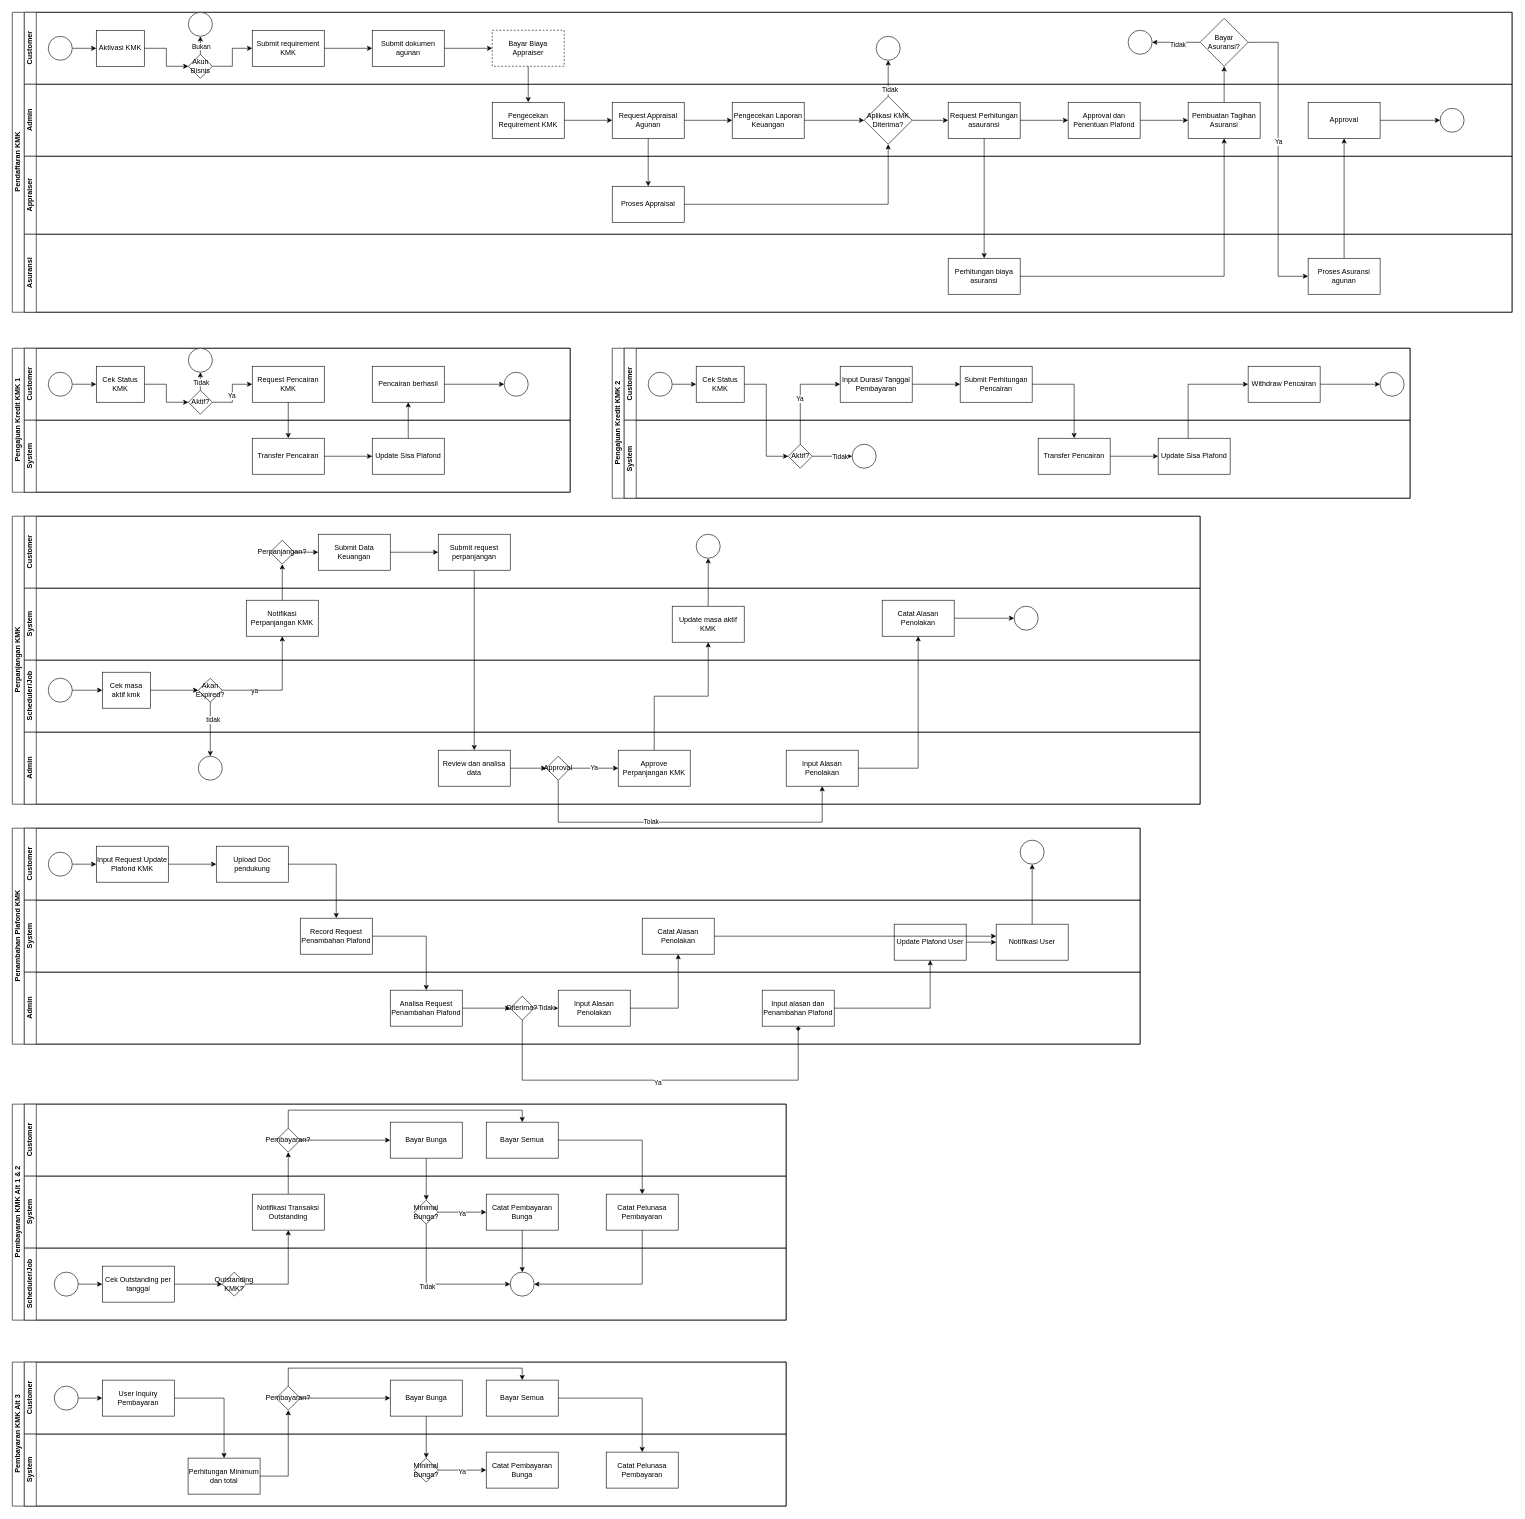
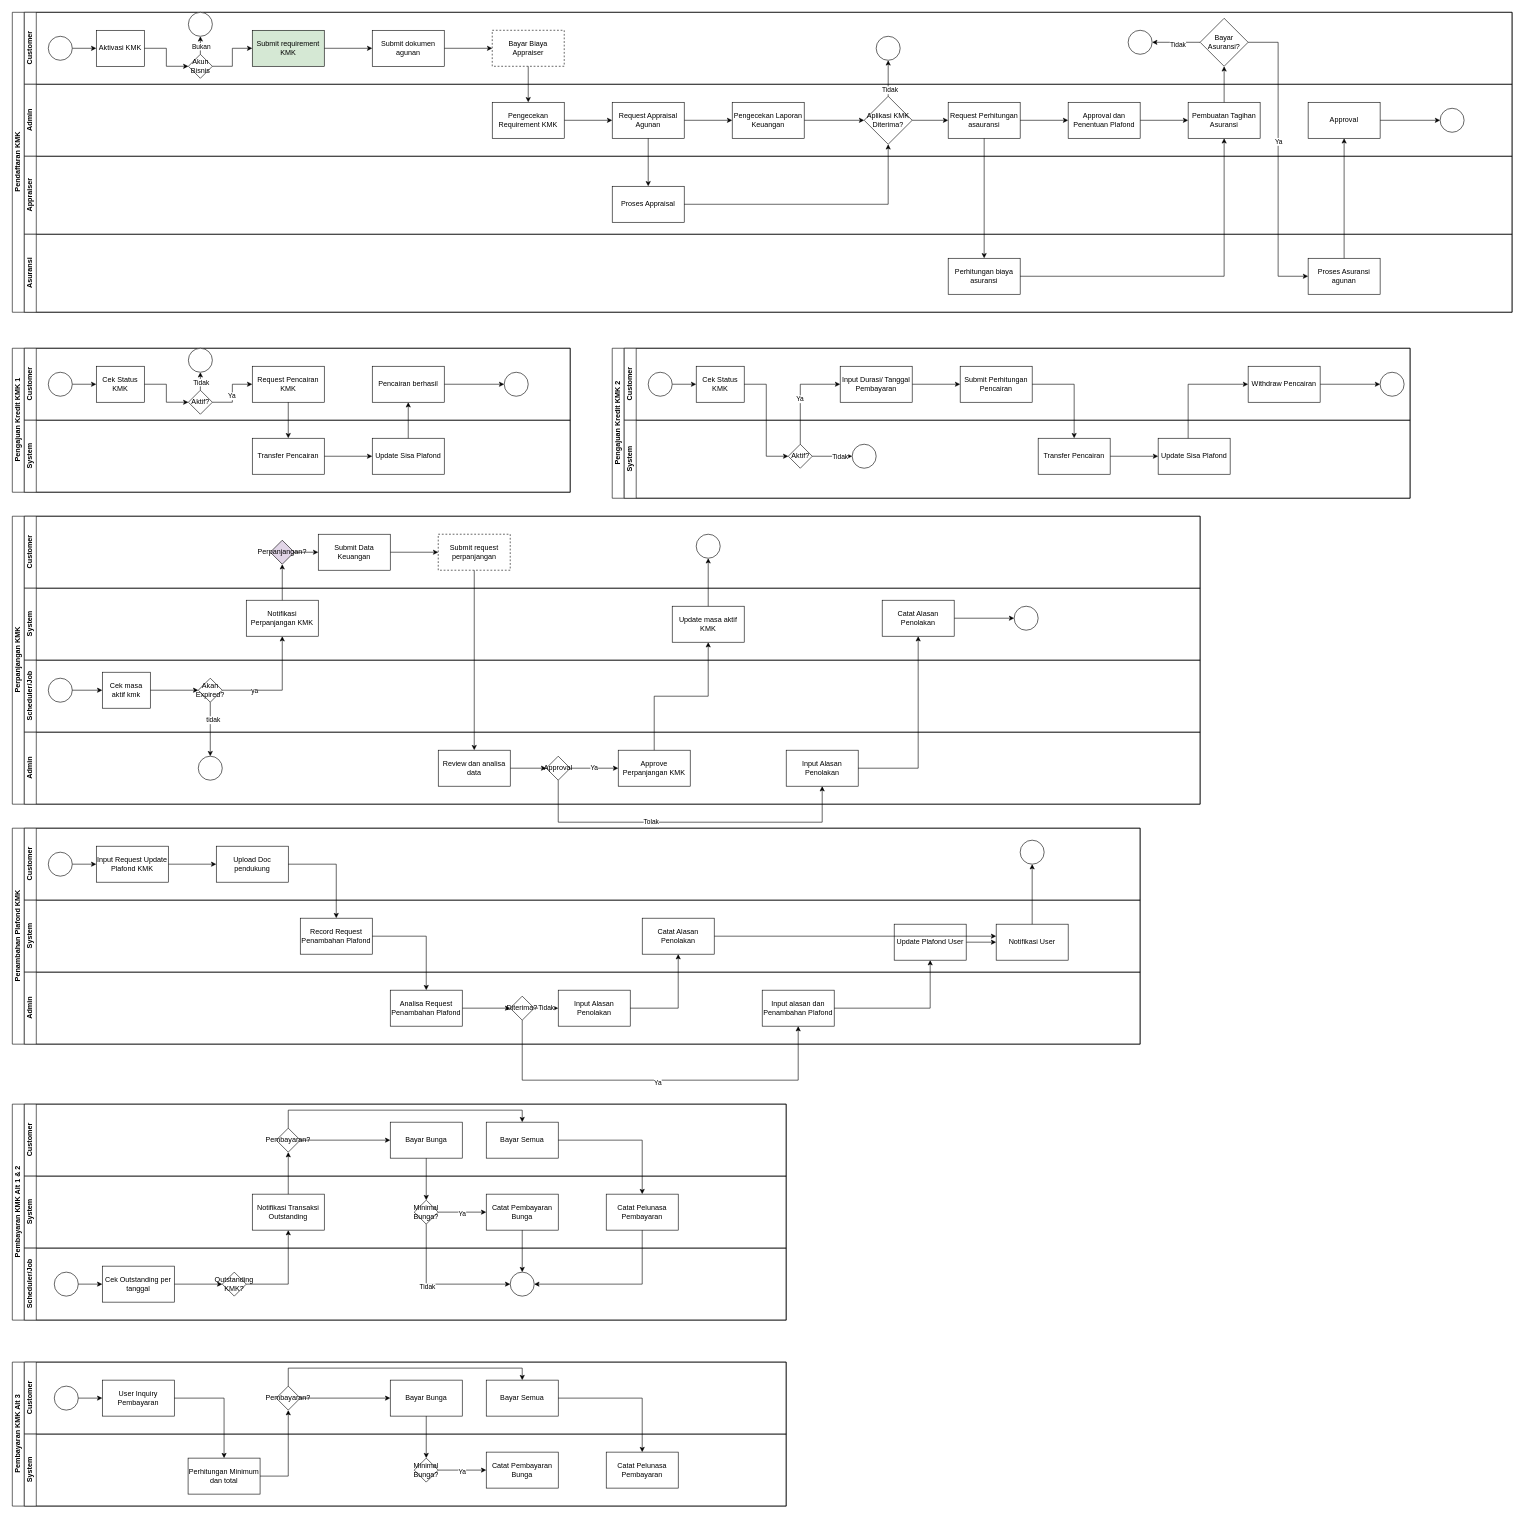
- <mxCell id="14" value="Submit requirement KMK" style="whiteSpace=wrap;html=1;fontColor=#000000;" vertex="1" parent="3"><mxGeometry x="380" y="30" width="120" height="60" as="geometry" /></mxCell>
+ <mxCell id="14" value="Submit requirement KMK" style="whiteSpace=wrap;html=1;fontColor=#000000;fillColor=#d5e8d4;" vertex="1" parent="3"><mxGeometry x="380" y="30" width="120" height="60" as="geometry" /></mxCell>
- <mxCell id="81" value="Perpanjangan?" style="rhombus;whiteSpace=wrap;html=1;fontFamily=Helvetica;fontSize=12;fontColor=#000000;align=center;" vertex="1" parent="79"><mxGeometry x="410" y="40" width="40" height="40" as="geometry" /></mxCell>
+ <mxCell id="81" value="Perpanjangan?" style="rhombus;whiteSpace=wrap;html=1;fontFamily=Helvetica;fontSize=12;fontColor=#000000;align=center;fillColor=#e1d5e7;" vertex="1" parent="79"><mxGeometry x="410" y="40" width="40" height="40" as="geometry" /></mxCell>
- <mxCell id="84" value="Submit request perpanjangan" style="whiteSpace=wrap;html=1;fontColor=#000000;" vertex="1" parent="79"><mxGeometry x="690" y="30" width="120" height="60" as="geometry" /></mxCell>
+ <mxCell id="84" value="Submit request perpanjangan" style="whiteSpace=wrap;html=1;fontColor=#000000;dashed=1;" vertex="1" parent="79"><mxGeometry x="690" y="30" width="120" height="60" as="geometry" /></mxCell>
- <mxCell id="141" value="" style="edgeStyle=orthogonalEdgeStyle;rounded=0;orthogonalLoop=1;jettySize=auto;html=1;endArrow=diamond;" edge="1" parent="134" source="138" target="140"><mxGeometry relative="1" as="geometry"><Array as="points"><mxPoint x="830" y="180" /><mxPoint x="1290" y="180" /></Array></mxGeometry></mxCell>
+ <mxCell id="141" value="" style="edgeStyle=orthogonalEdgeStyle;rounded=0;orthogonalLoop=1;jettySize=auto;html=1;" edge="1" parent="134" source="138" target="140"><mxGeometry relative="1" as="geometry"><Array as="points"><mxPoint x="830" y="180" /><mxPoint x="1290" y="180" /></Array></mxGeometry></mxCell>
